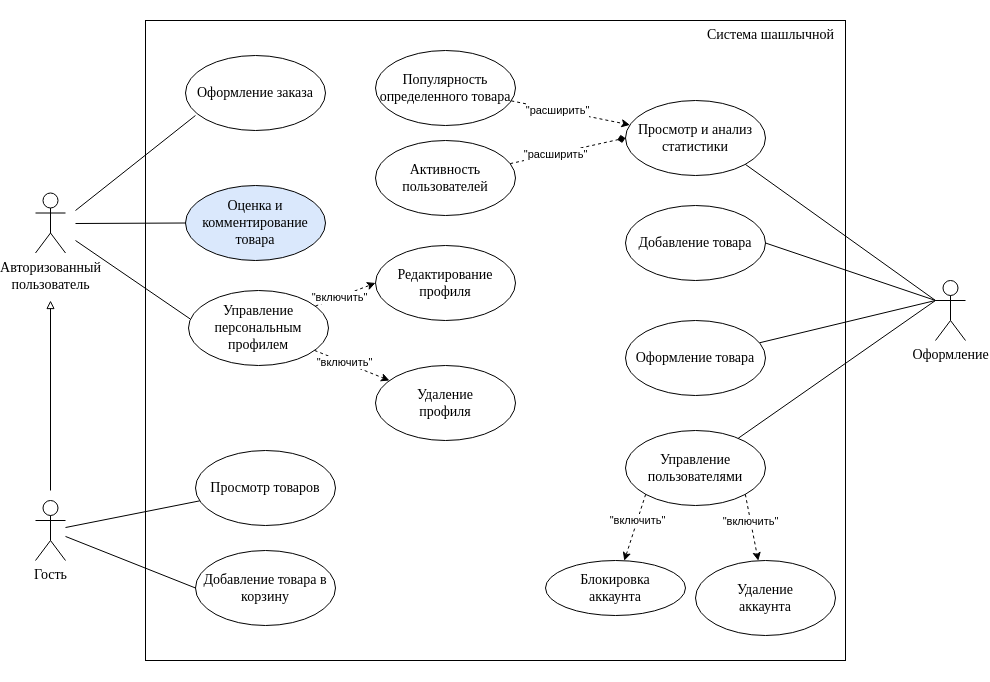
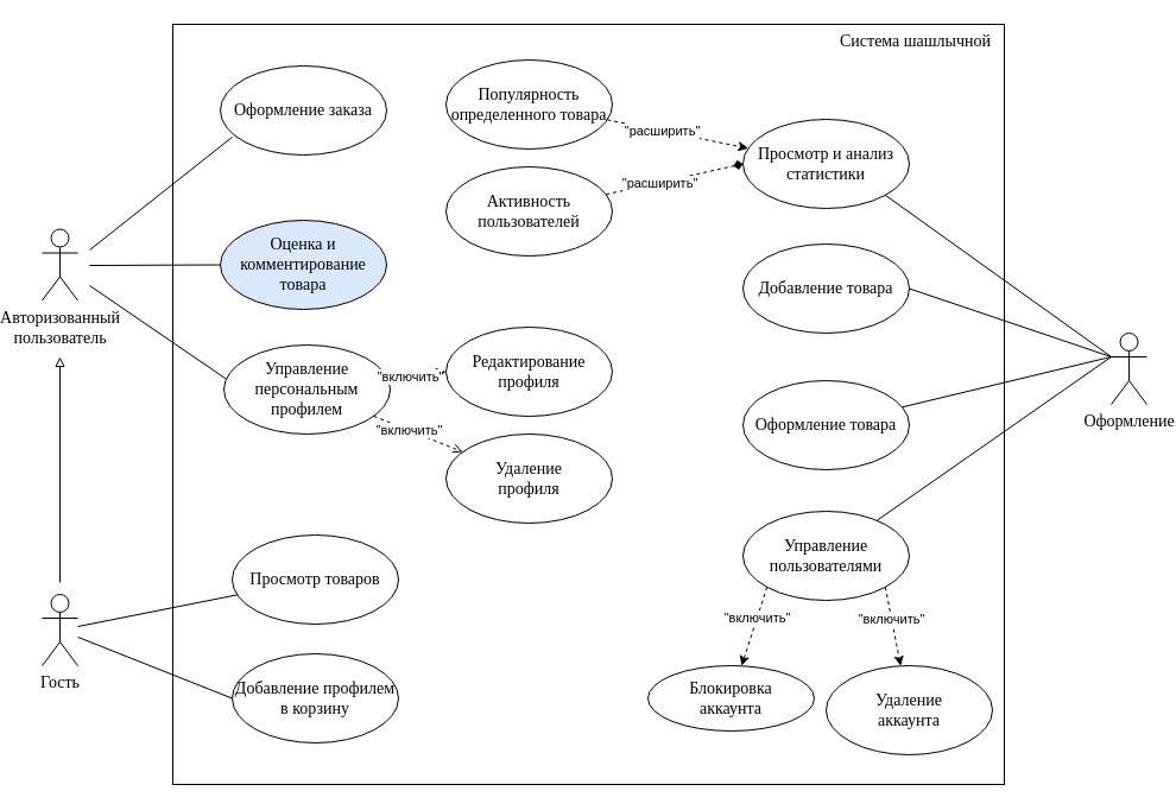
- <mxCell id="16" value="Редактирование&lt;br&gt;профиля" style="ellipse;whiteSpace=wrap;html=1;fontSize=14;fontFamily=Times New Roman;" parent="1" vertex="1"><mxGeometry x="360" y="245" width="140" height="75" as="geometry" /></mxCell>
+ <mxCell id="16" value="Редактирование&lt;br&gt;профиля" style="ellipse;whiteSpace=wrap;html=1;fontSize=14;fontFamily=Times New Roman;" parent="1" vertex="1"><mxGeometry x="360" y="275" width="140" height="75" as="geometry" /></mxCell>
- <mxCell id="20" value="" style="endArrow=classic;html=1;rounded=0;dashed=1;" parent="1" source="9" target="17" edge="1"><mxGeometry width="50" height="50" relative="1" as="geometry"><mxPoint x="304" y="312" as="sourcePoint" /><mxPoint x="390" y="268" as="targetPoint" /><Array as="points" /></mxGeometry></mxCell>
+ <mxCell id="20" value="" style="endArrow=open;html=1;rounded=0;dashed=1;" parent="1" source="9" target="17" edge="1"><mxGeometry width="50" height="50" relative="1" as="geometry"><mxPoint x="304" y="312" as="sourcePoint" /><mxPoint x="390" y="268" as="targetPoint" /><Array as="points" /></mxGeometry></mxCell>
- <mxCell id="6" value="Добавление товара в корзину" style="ellipse;whiteSpace=wrap;html=1;fontSize=14;fontFamily=Times New Roman;" parent="1" vertex="1"><mxGeometry x="180" y="550" width="140" height="75" as="geometry" /></mxCell>
+ <mxCell id="6" value="Добавление профилем в корзину" style="ellipse;whiteSpace=wrap;html=1;fontSize=14;fontFamily=Times New Roman;" parent="1" vertex="1"><mxGeometry x="180" y="550" width="140" height="75" as="geometry" /></mxCell>
